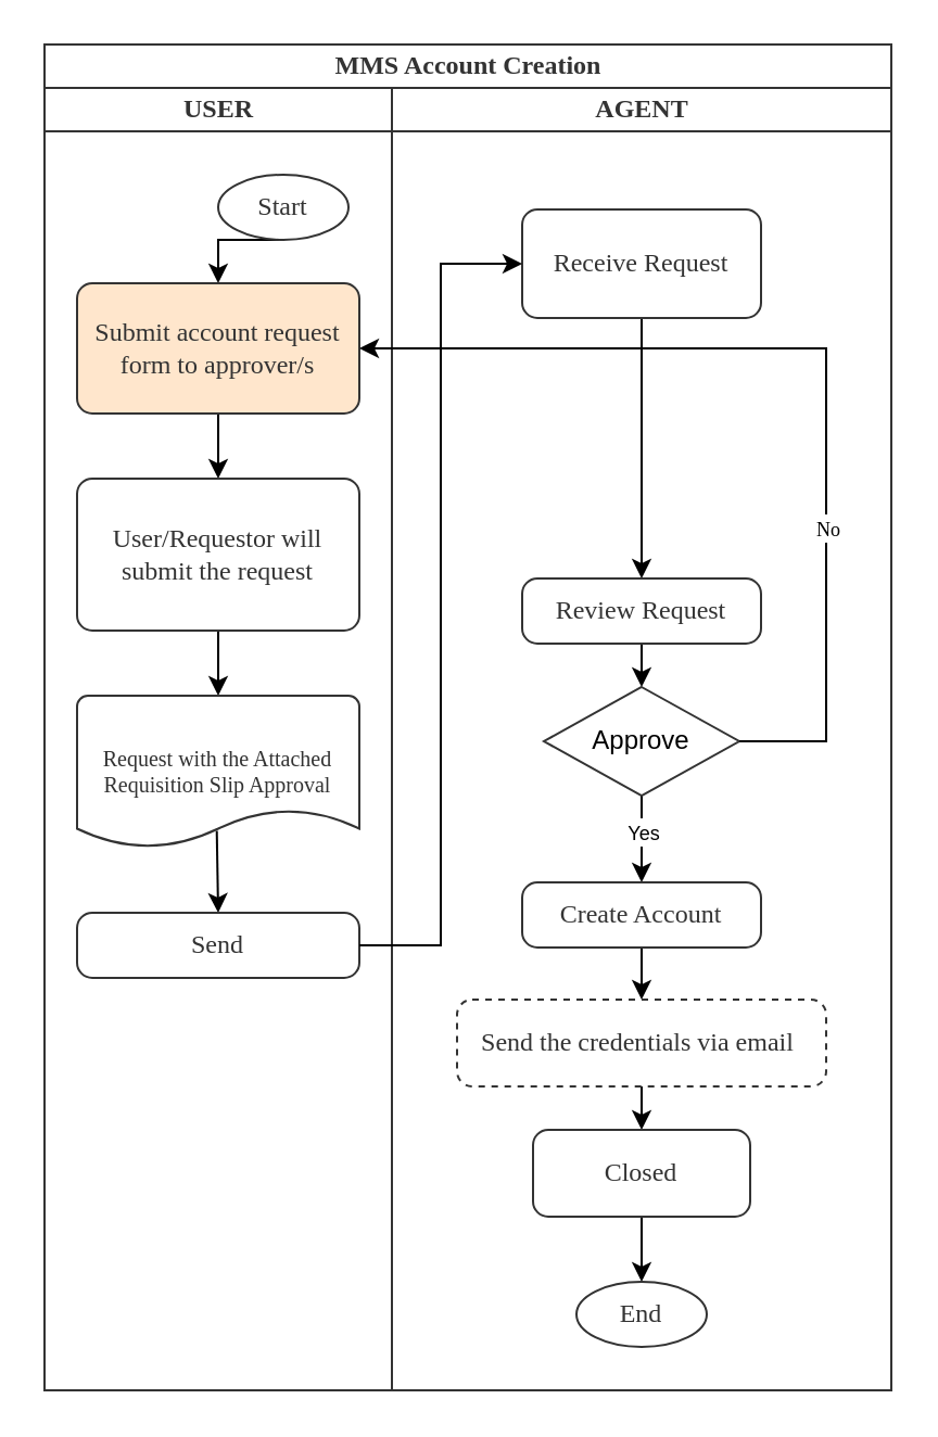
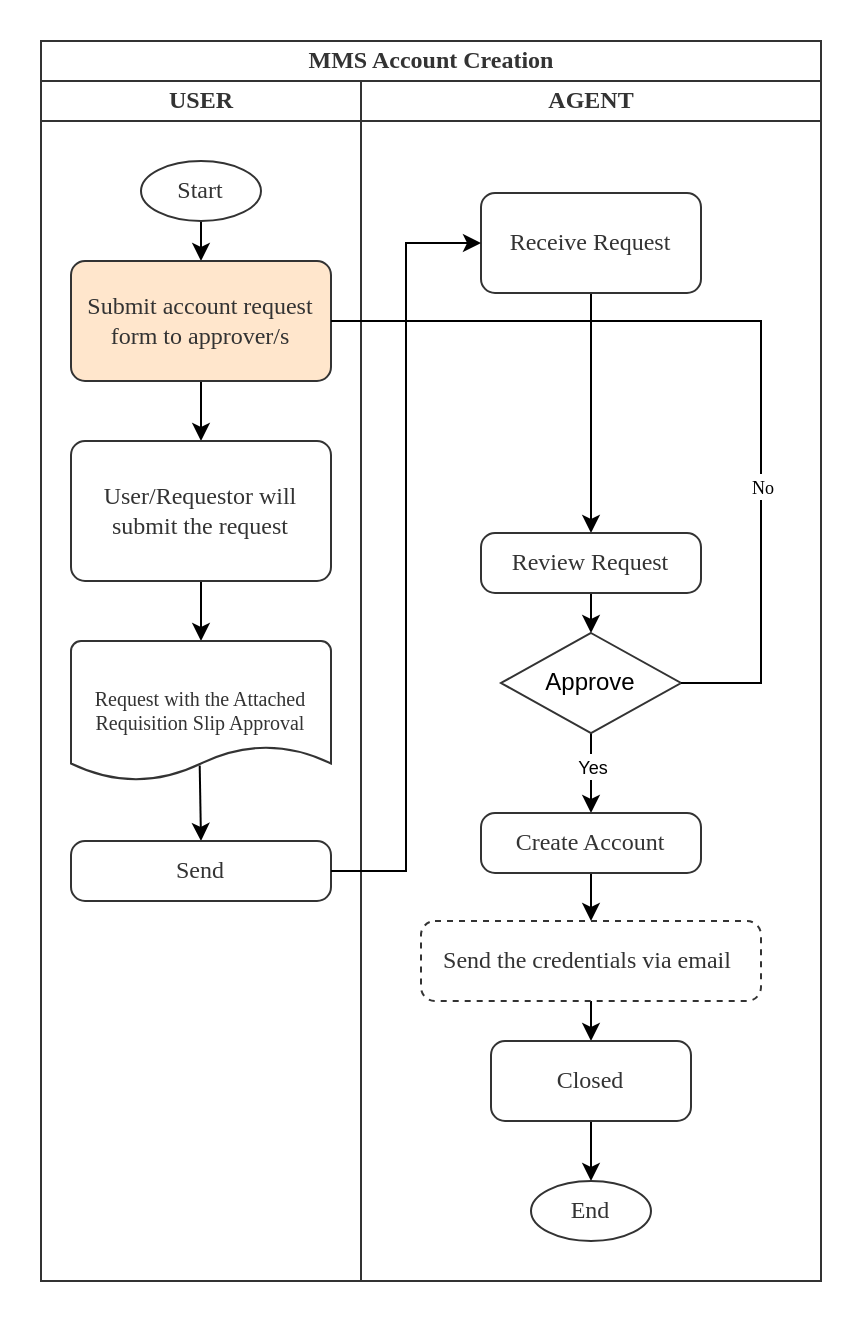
- <mxCell id="5" value="Start" style="strokeWidth=1;html=1;shape=mxgraph.flowchart.start_1;whiteSpace=wrap;strokeColor=#333333;fontColor=#333333;fontFamily=Lucida Console;" parent="3" vertex="1"><mxGeometry x="80" y="40" width="60" height="30" as="geometry" /></mxCell>
+ <mxCell id="5" value="Start" style="strokeWidth=1;html=1;shape=mxgraph.flowchart.start_1;whiteSpace=wrap;strokeColor=#333333;fontColor=#333333;fontFamily=Lucida Console;" parent="3" vertex="1"><mxGeometry x="50" y="40" width="60" height="30" as="geometry" /></mxCell>
- <mxCell id="29" style="edgeStyle=orthogonalEdgeStyle;rounded=0;orthogonalLoop=1;jettySize=auto;html=1;entryX=1;entryY=0.5;entryDx=0;entryDy=0;" parent="2" source="20" target="7" edge="1"><mxGeometry relative="1" as="geometry"><Array as="points"><mxPoint x="360" y="321" /><mxPoint x="360" y="140" /></Array></mxGeometry></mxCell>
+ <mxCell id="29" style="edgeStyle=orthogonalEdgeStyle;rounded=0;orthogonalLoop=1;jettySize=auto;html=1;entryX=1;entryY=0.5;entryDx=0;entryDy=0;endArrow=none;" parent="2" source="20" target="7" edge="1"><mxGeometry relative="1" as="geometry"><Array as="points"><mxPoint x="360" y="321" /><mxPoint x="360" y="140" /></Array></mxGeometry></mxCell>
